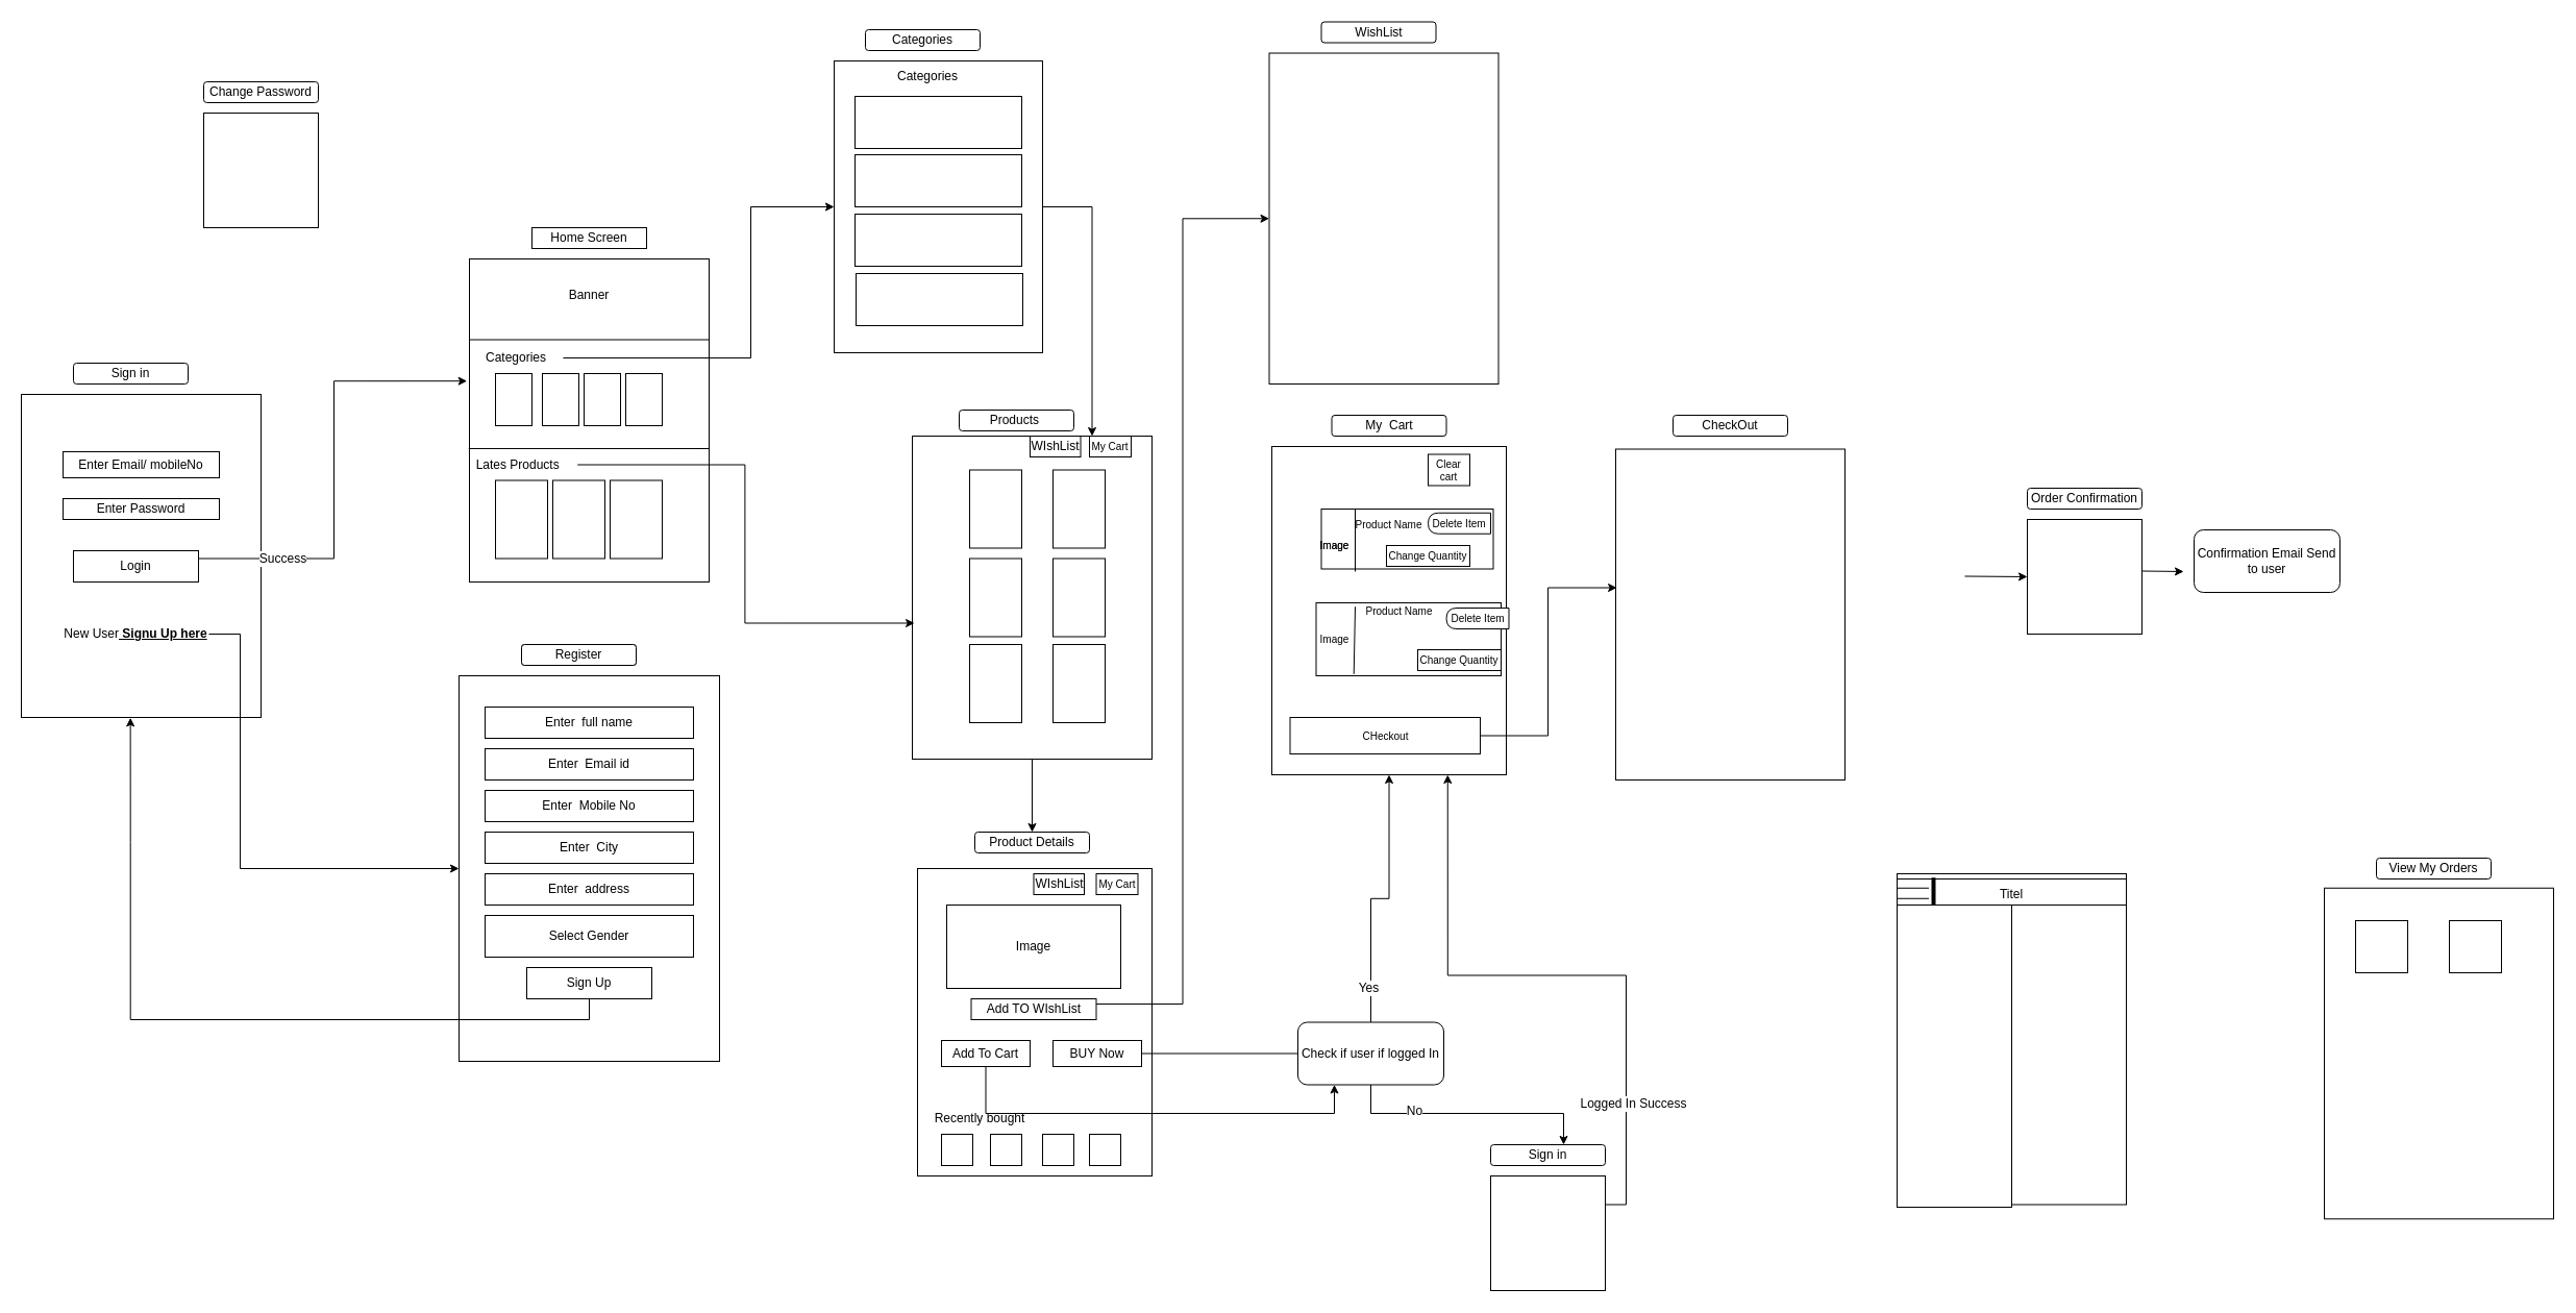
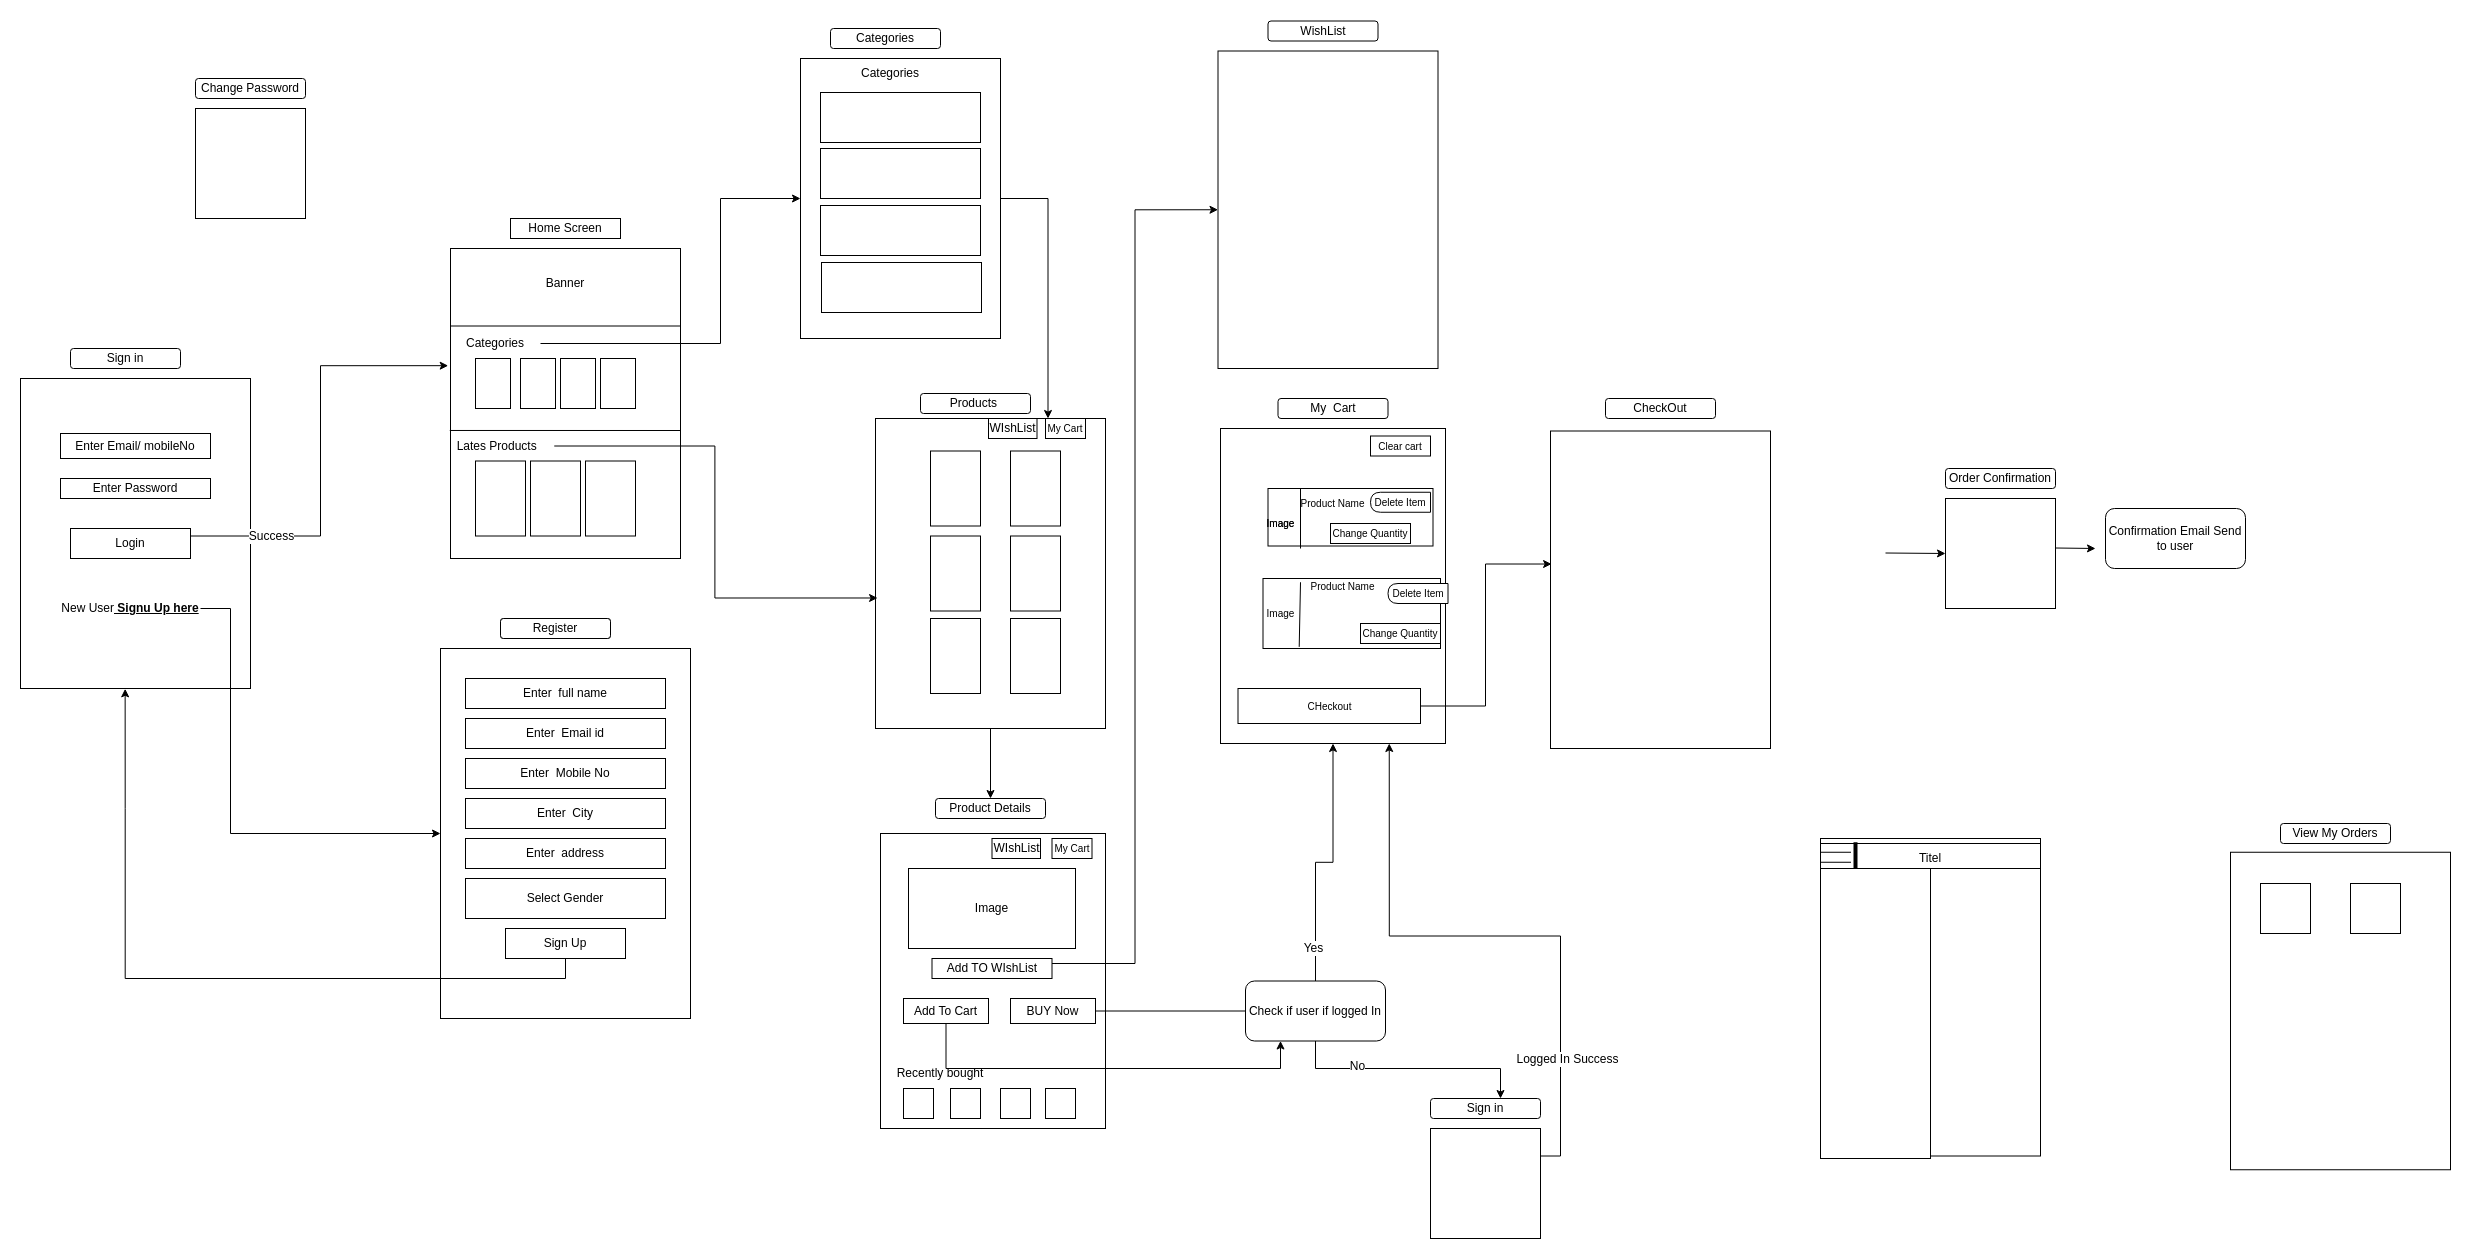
- <mxCell id="94" value="Clear cart" style="rounded=0;whiteSpace=wrap;html=1;fontSize=10;" parent="1" vertex="1"><mxGeometry x="1370" y="435.5" width="40" height="30" as="geometry" /></mxCell>
+ <mxCell id="94" value="Clear cart" style="rounded=0;whiteSpace=wrap;html=1;fontSize=10;" parent="1" vertex="1"><mxGeometry x="1370" y="435.5" width="60" height="20" as="geometry" /></mxCell>
